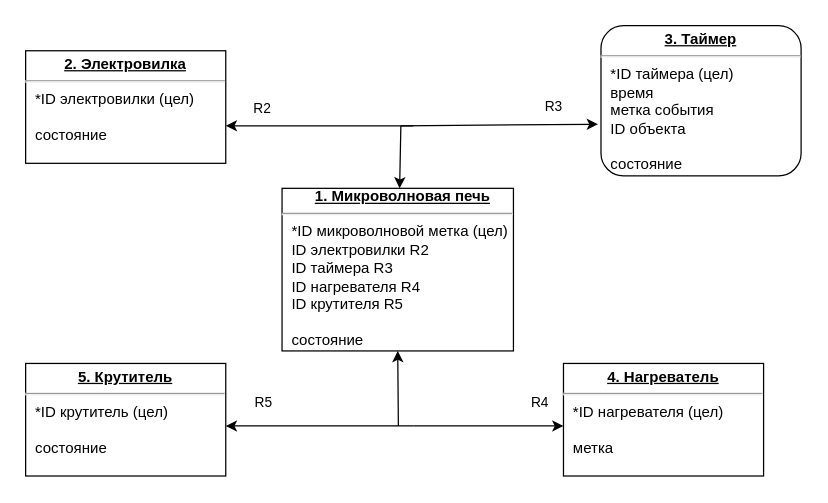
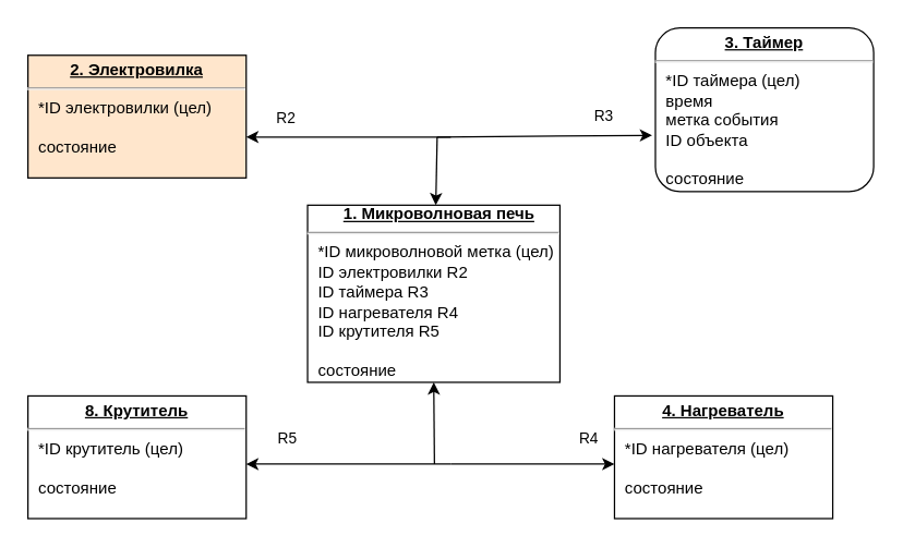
- <mxCell id="4" value="&lt;p style=&quot;margin: 0px ; margin-top: 4px ; text-align: center ; text-decoration: underline&quot;&gt;&lt;b&gt;2. Электровилка&lt;/b&gt;&lt;br&gt;&lt;/p&gt;&lt;hr&gt;&lt;p style=&quot;margin: 0px ; margin-left: 8px&quot;&gt;*ID электровилки (цел)&lt;br&gt;&lt;br&gt;состояние &lt;br&gt;&lt;br&gt;&lt;/p&gt;" style="verticalAlign=top;align=left;overflow=fill;fontSize=12;fontFamily=Helvetica;html=1;" vertex="1" parent="1"><mxGeometry x="20" y="40" width="160" height="90" as="geometry" /></mxCell>
+ <mxCell id="4" value="&lt;p style=&quot;margin: 0px ; margin-top: 4px ; text-align: center ; text-decoration: underline&quot;&gt;&lt;b&gt;2. Электровилка&lt;/b&gt;&lt;br&gt;&lt;/p&gt;&lt;hr&gt;&lt;p style=&quot;margin: 0px ; margin-left: 8px&quot;&gt;*ID электровилки (цел)&lt;br&gt;&lt;br&gt;состояние &lt;br&gt;&lt;br&gt;&lt;/p&gt;" style="verticalAlign=top;align=left;overflow=fill;fontSize=12;fontFamily=Helvetica;html=1;fillColor=#ffe6cc;" vertex="1" parent="1"><mxGeometry x="20" y="40" width="160" height="90" as="geometry" /></mxCell>
- <mxCell id="5" value="&lt;p style=&quot;margin: 0px ; margin-top: 4px ; text-align: center ; text-decoration: underline&quot;&gt;&lt;b&gt;5. Крутитель&lt;/b&gt;&lt;br&gt;&lt;/p&gt;&lt;hr&gt;&lt;p style=&quot;margin: 0px ; margin-left: 8px&quot;&gt;*ID крутитель (цел)&lt;br&gt;&lt;br&gt;состояние&lt;br&gt;&lt;/p&gt;" style="verticalAlign=top;align=left;overflow=fill;fontSize=12;fontFamily=Helvetica;html=1;" vertex="1" parent="1"><mxGeometry x="20" y="290" width="160" height="90" as="geometry" /></mxCell>
+ <mxCell id="5" value="&lt;p style=&quot;margin: 0px ; margin-top: 4px ; text-align: center ; text-decoration: underline&quot;&gt;&lt;b&gt;8. Крутитель&lt;/b&gt;&lt;br&gt;&lt;/p&gt;&lt;hr&gt;&lt;p style=&quot;margin: 0px ; margin-left: 8px&quot;&gt;*ID крутитель (цел)&lt;br&gt;&lt;br&gt;состояние&lt;br&gt;&lt;/p&gt;" style="verticalAlign=top;align=left;overflow=fill;fontSize=12;fontFamily=Helvetica;html=1;" vertex="1" parent="1"><mxGeometry x="20" y="290" width="160" height="90" as="geometry" /></mxCell>
- <mxCell id="6" value="&lt;p style=&quot;margin: 0px ; margin-top: 4px ; text-align: center ; text-decoration: underline&quot;&gt;&lt;b&gt;4. Нагреватель&lt;/b&gt;&lt;br&gt;&lt;/p&gt;&lt;hr&gt;&lt;p style=&quot;margin: 0px ; margin-left: 8px&quot;&gt;*ID нагревателя (цел)&lt;br&gt;&lt;br&gt;метка&lt;br&gt;&lt;/p&gt;" style="verticalAlign=top;align=left;overflow=fill;fontSize=12;fontFamily=Helvetica;html=1;" vertex="1" parent="1"><mxGeometry x="450" y="290" width="160" height="90" as="geometry" /></mxCell>
+ <mxCell id="6" value="&lt;p style=&quot;margin: 0px ; margin-top: 4px ; text-align: center ; text-decoration: underline&quot;&gt;&lt;b&gt;4. Нагреватель&lt;/b&gt;&lt;br&gt;&lt;/p&gt;&lt;hr&gt;&lt;p style=&quot;margin: 0px ; margin-left: 8px&quot;&gt;*ID нагревателя (цел)&lt;br&gt;&lt;br&gt;состояние&lt;br&gt;&lt;/p&gt;" style="verticalAlign=top;align=left;overflow=fill;fontSize=12;fontFamily=Helvetica;html=1;" vertex="1" parent="1"><mxGeometry x="450" y="290" width="160" height="90" as="geometry" /></mxCell>
